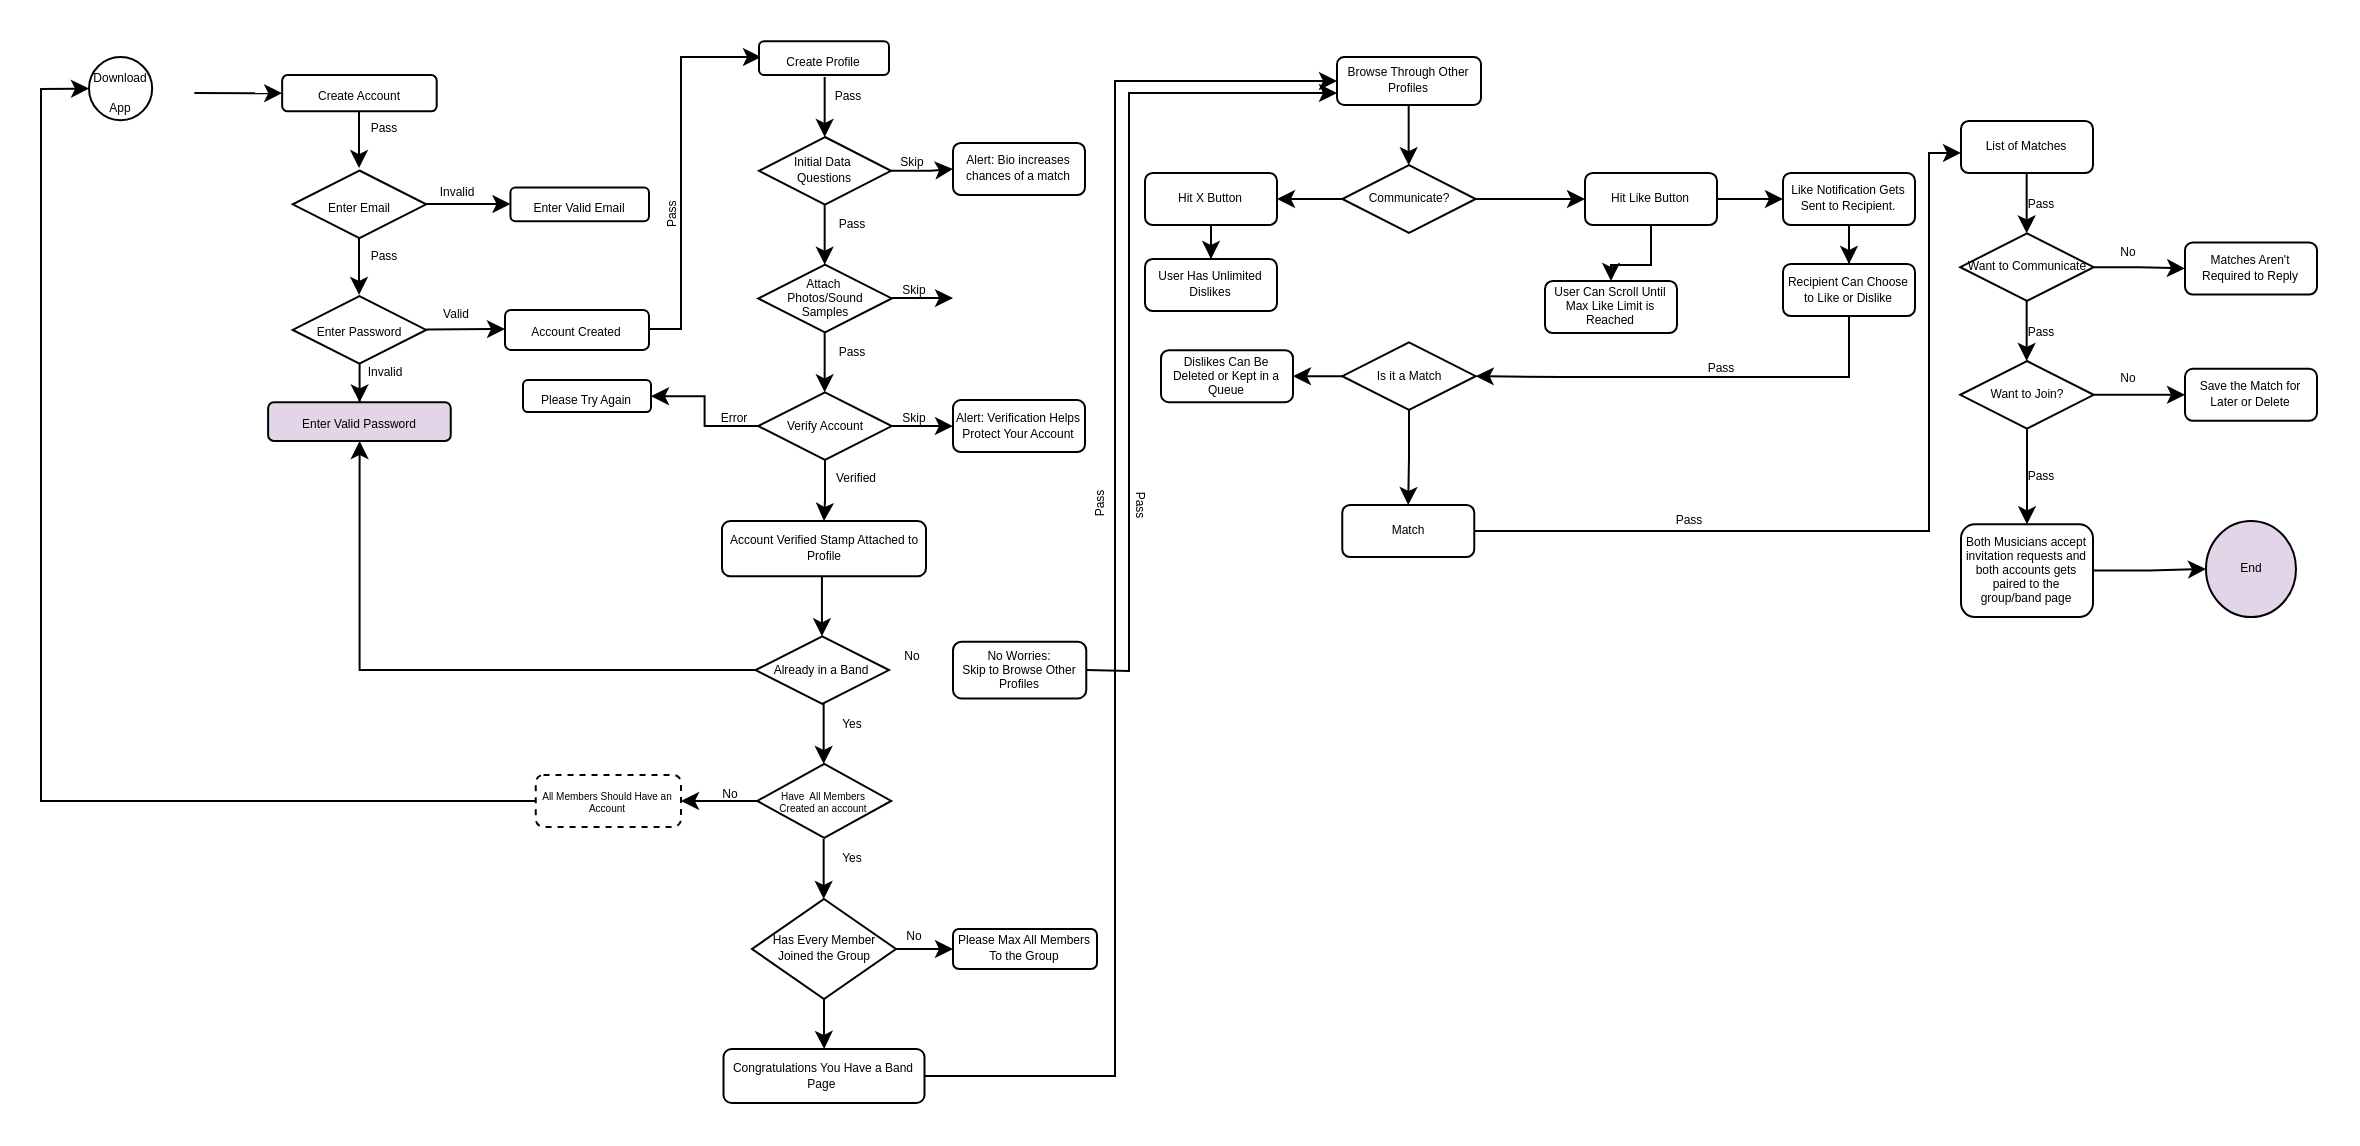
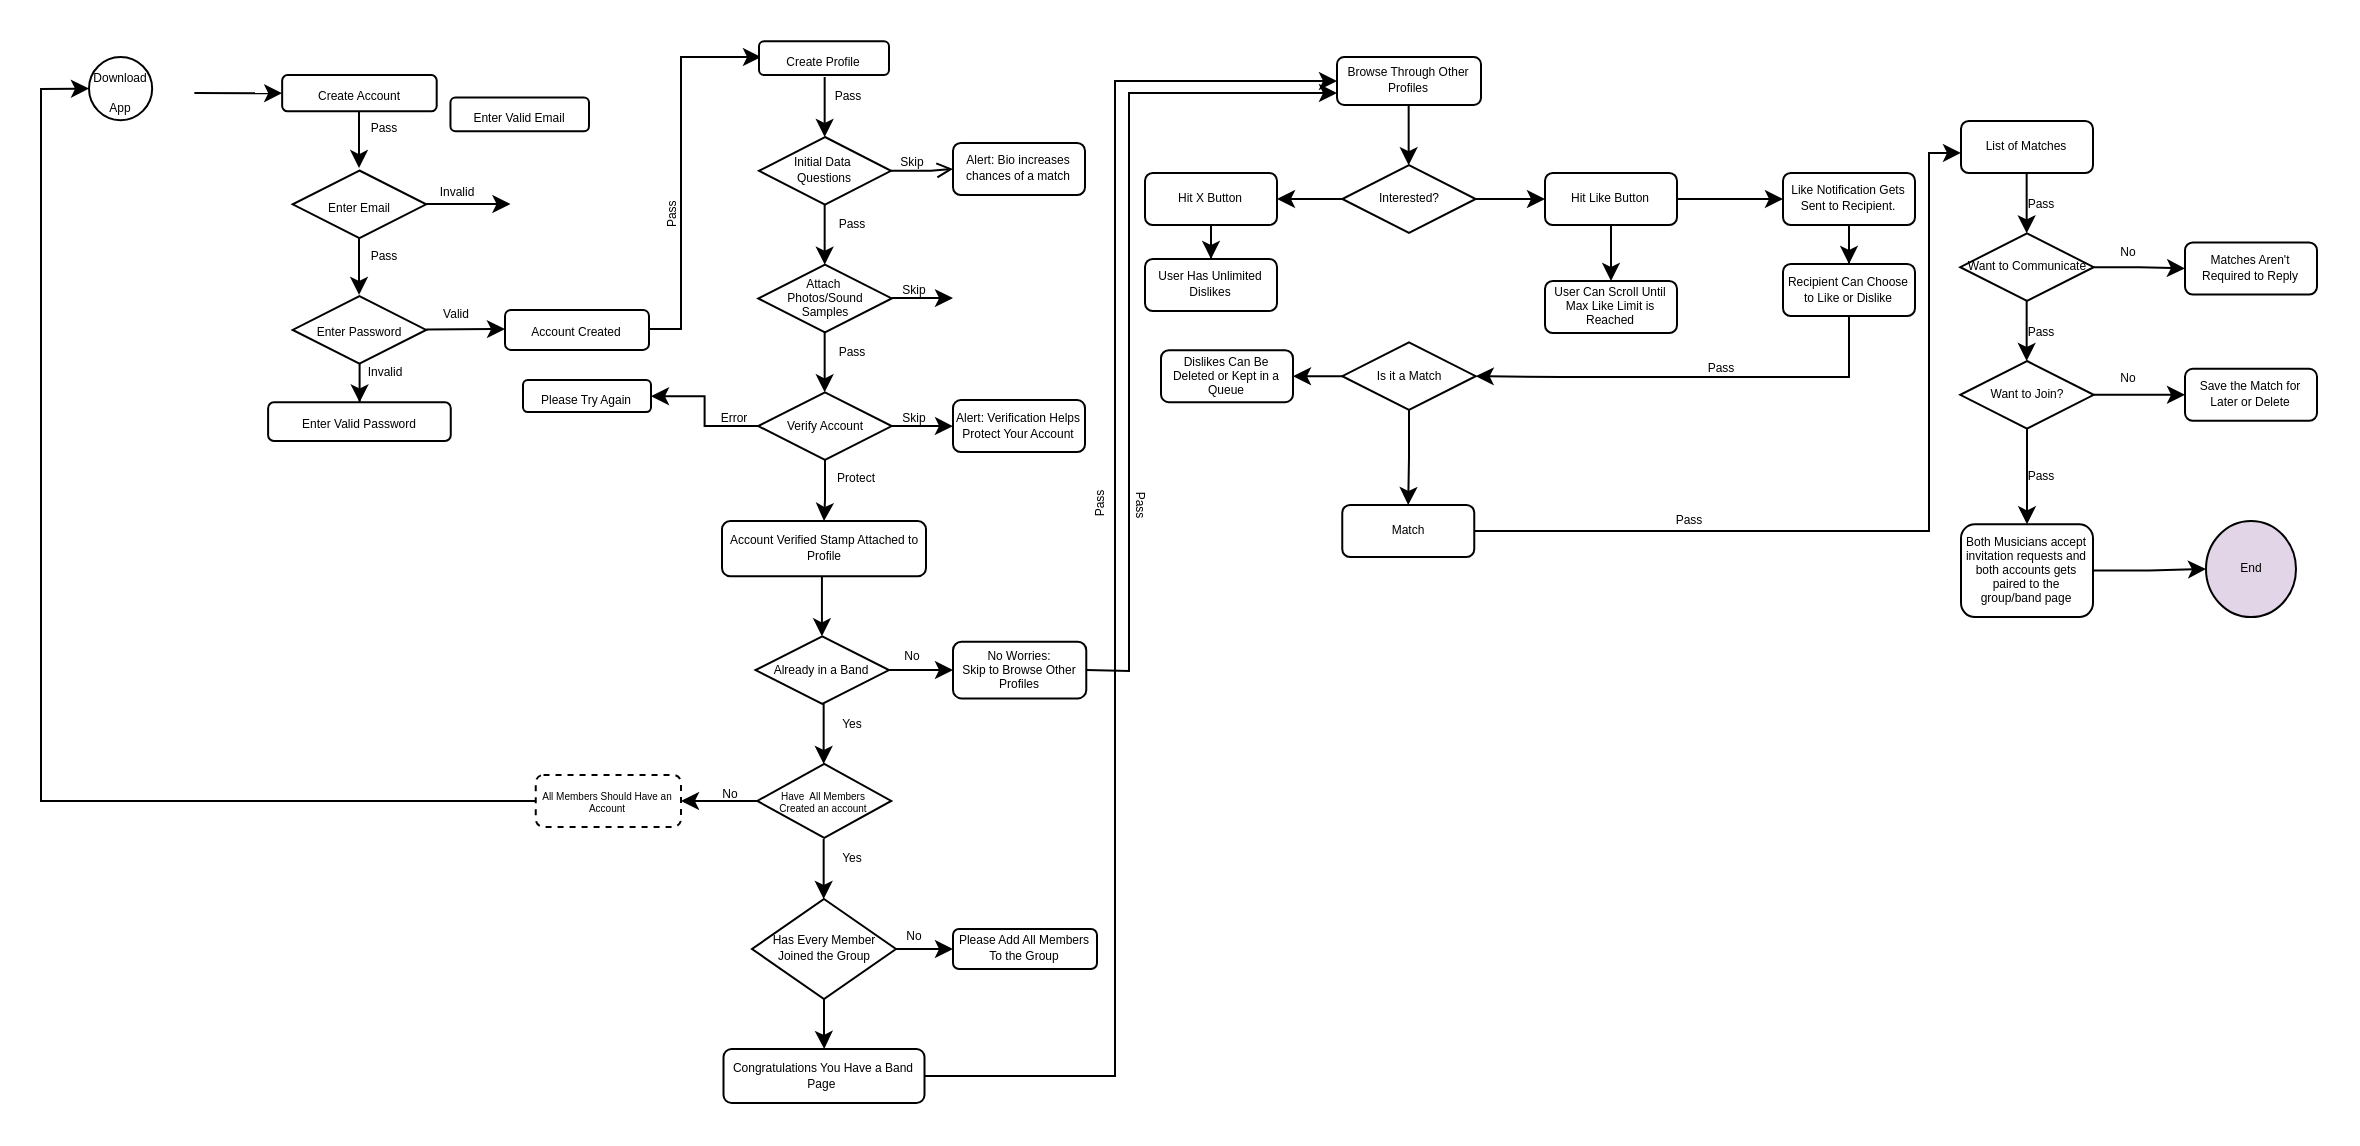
- <mxCell id="34" value="" style="edgeStyle=orthogonalEdgeStyle;rounded=0;orthogonalLoop=1;jettySize=auto;html=1;" edge="1" parent="1" source="30" target="33"><mxGeometry relative="1" as="geometry" /></mxCell>
+ <mxCell id="34" value="" style="edgeStyle=orthogonalEdgeStyle;rounded=0;orthogonalLoop=1;jettySize=auto;html=1;endArrow=open;" edge="1" parent="1" source="30" target="33"><mxGeometry relative="1" as="geometry" /></mxCell>
- <mxCell id="78" value="Communicate?" style="rhombus;whiteSpace=wrap;html=1;container=0;fontSize=6;" vertex="1" parent="77"><mxGeometry y="30.005" width="66.732" height="33.811" as="geometry" /></mxCell>
+ <mxCell id="78" value="Interested?" style="rhombus;whiteSpace=wrap;html=1;container=0;fontSize=6;" vertex="1" parent="77"><mxGeometry y="30.005" width="66.732" height="33.811" as="geometry" /></mxCell>
- <mxCell id="84" value="Hit Like Button" style="rounded=1;whiteSpace=wrap;html=1;fontSize=6;" vertex="1" parent="1"><mxGeometry x="792" y="86" width="66" height="26" as="geometry" /></mxCell>
+ <mxCell id="84" value="Hit Like Button" style="rounded=1;whiteSpace=wrap;html=1;fontSize=6;" vertex="1" parent="1"><mxGeometry x="772" y="86" width="66" height="26" as="geometry" /></mxCell>
- <mxCell id="12" value="&lt;font style=&quot;font-size: 6px;&quot;&gt;Enter Valid Email&lt;/font&gt;" style="rounded=1;whiteSpace=wrap;html=1;container=0;" vertex="1" parent="2"><mxGeometry x="210.73" y="65.21" width="69.27" height="16.91" as="geometry" /></mxCell>
+ <mxCell id="12" value="&lt;font style=&quot;font-size: 6px;&quot;&gt;Enter Valid Email&lt;/font&gt;" style="rounded=1;whiteSpace=wrap;html=1;container=0;" vertex="1" parent="2"><mxGeometry x="180.73" y="20.21" width="69.27" height="16.91" as="geometry" /></mxCell>
- <mxCell id="14" value="&lt;font style=&quot;font-size: 6px;&quot;&gt;Enter Valid Password&lt;/font&gt;" style="rounded=1;whiteSpace=wrap;html=1;container=0;fillColor=#e1d5e7;" vertex="1" parent="2"><mxGeometry x="89.561" y="172.679" width="91.317" height="19.321" as="geometry" /></mxCell>
+ <mxCell id="14" value="&lt;font style=&quot;font-size: 6px;&quot;&gt;Enter Valid Password&lt;/font&gt;" style="rounded=1;whiteSpace=wrap;html=1;container=0;" vertex="1" parent="2"><mxGeometry x="89.561" y="172.679" width="91.317" height="19.321" as="geometry" /></mxCell>
- <mxCell id="49" value="Verified" style="text;html=1;align=center;verticalAlign=middle;whiteSpace=wrap;rounded=0;fontSize=6;" vertex="1" parent="1"><mxGeometry x="412" y="236" width="32" height="6" as="geometry" /></mxCell>
+ <mxCell id="49" value="Protect" style="text;html=1;align=center;verticalAlign=middle;whiteSpace=wrap;rounded=0;fontSize=6;" vertex="1" parent="1"><mxGeometry x="412" y="236" width="32" height="6" as="geometry" /></mxCell>
- <mxCell id="56" value="" style="edgeStyle=orthogonalEdgeStyle;rounded=0;orthogonalLoop=1;jettySize=auto;html=1;" edge="1" parent="1" source="53" target="14"><mxGeometry relative="1" as="geometry" /></mxCell>
+ <mxCell id="56" value="" style="edgeStyle=orthogonalEdgeStyle;rounded=0;orthogonalLoop=1;jettySize=auto;html=1;" edge="1" parent="1" source="53" target="55"><mxGeometry relative="1" as="geometry" /></mxCell>
- <mxCell id="71" value="Please Max All Members To the Group" style="rounded=1;whiteSpace=wrap;html=1;fontSize=6;" vertex="1" parent="1"><mxGeometry x="476" y="464" width="72" height="20" as="geometry" /></mxCell>
+ <mxCell id="71" value="Please Add All Members To the Group" style="rounded=1;whiteSpace=wrap;html=1;fontSize=6;" vertex="1" parent="1"><mxGeometry x="476" y="464" width="72" height="20" as="geometry" /></mxCell>
